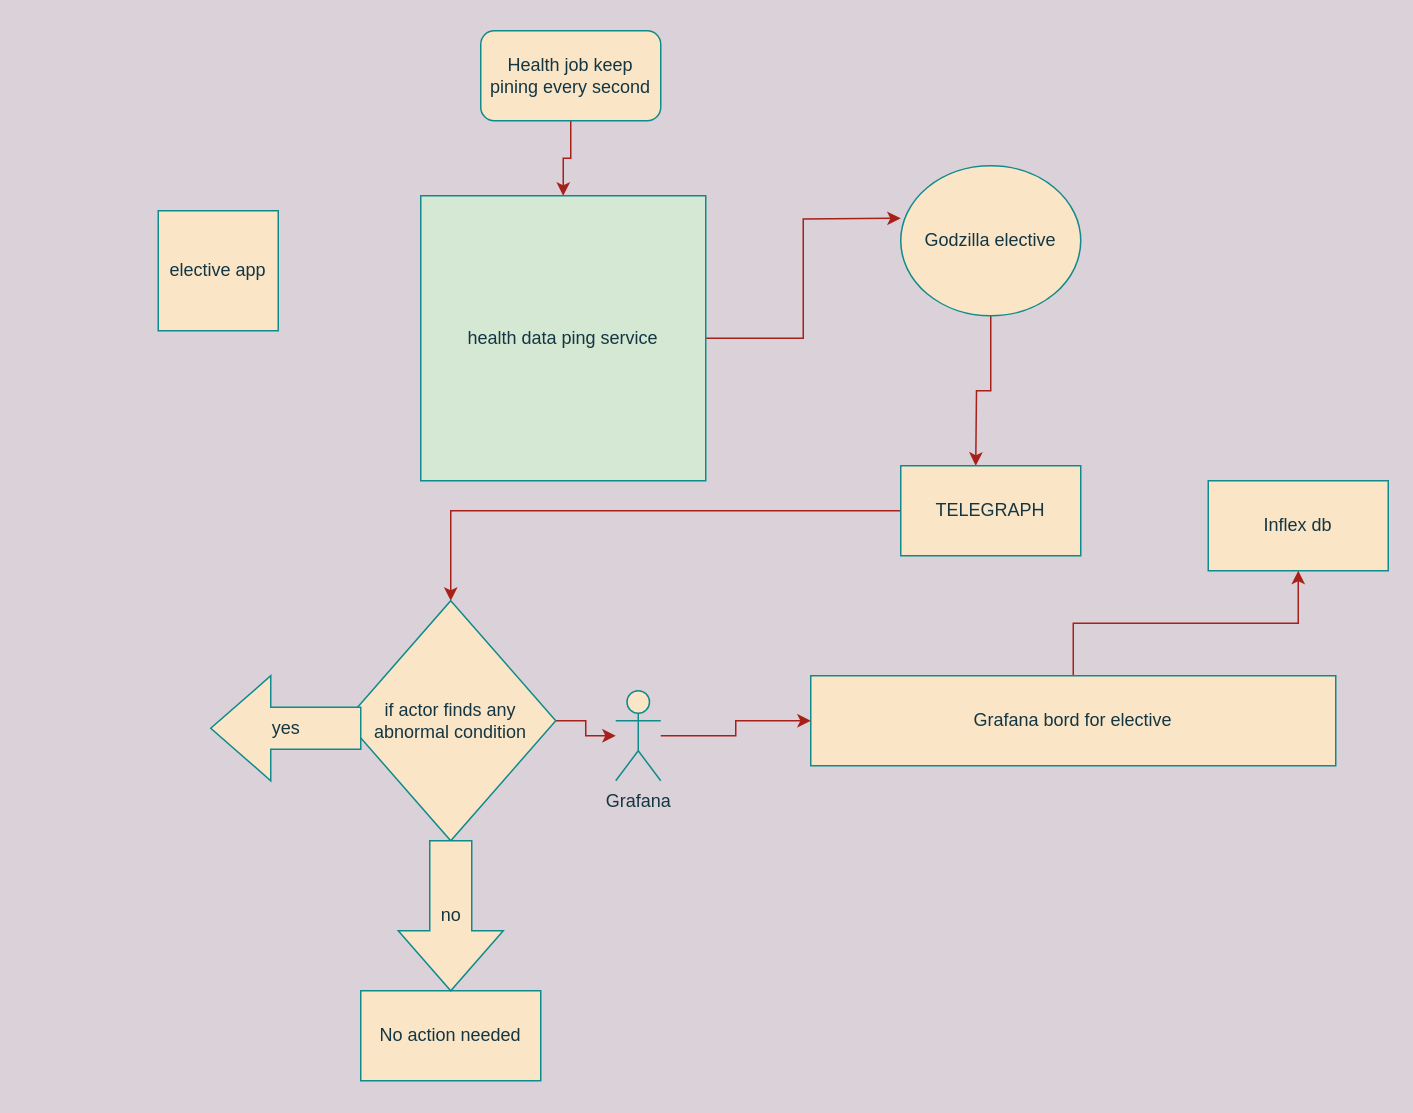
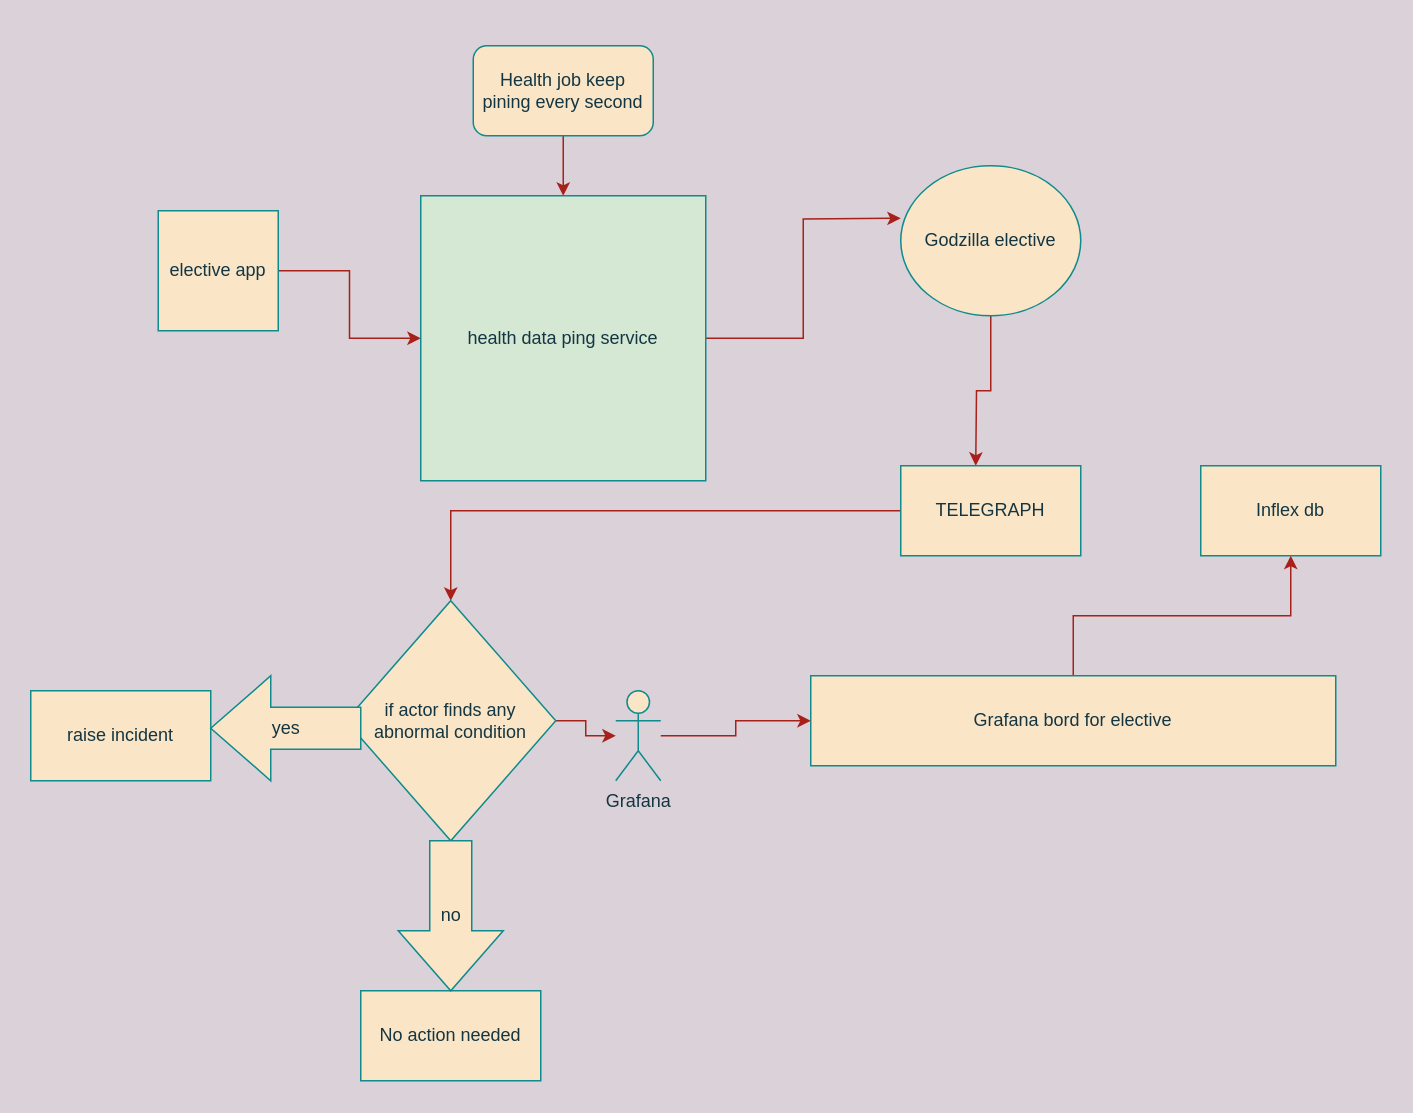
- <mxCell id="9" value="Health job keep pining every second" style="rounded=1;whiteSpace=wrap;html=1;fillColor=#FAE5C7;strokeColor=#0F8B8D;fontColor=#143642;" vertex="1" parent="1"><mxGeometry x="320" y="20" width="120" height="60" as="geometry" /></mxCell>
+ <mxCell id="9" value="Health job keep pining every second" style="rounded=1;whiteSpace=wrap;html=1;fillColor=#FAE5C7;strokeColor=#0F8B8D;fontColor=#143642;" vertex="1" parent="1"><mxGeometry x="315" y="30" width="120" height="60" as="geometry" /></mxCell>
+ <mxCell id="2" value="" style="edgeStyle=orthogonalEdgeStyle;rounded=0;orthogonalLoop=1;jettySize=auto;html=1;labelBackgroundColor=#DAD2D8;strokeColor=#A8201A;fontColor=#143642;" edge="1" parent="1" source="3" target="5"><mxGeometry relative="1" as="geometry" /></mxCell>
- <mxCell id="12" value="Inflex db" style="whiteSpace=wrap;html=1;rounded=0;fillColor=#FAE5C7;strokeColor=#0F8B8D;fontColor=#143642;" vertex="1" parent="1"><mxGeometry x="805" y="320" width="120" height="60" as="geometry" /></mxCell>
+ <mxCell id="12" value="Inflex db" style="whiteSpace=wrap;html=1;rounded=0;fillColor=#FAE5C7;strokeColor=#0F8B8D;fontColor=#143642;" vertex="1" parent="1"><mxGeometry x="800" y="310" width="120" height="60" as="geometry" /></mxCell>
+ <mxCell id="19" value="raise incident" style="whiteSpace=wrap;html=1;fillColor=#FAE5C7;strokeColor=#0F8B8D;fontColor=#143642;" vertex="1" parent="1"><mxGeometry x="20" y="460" width="120" height="60" as="geometry" /></mxCell>
